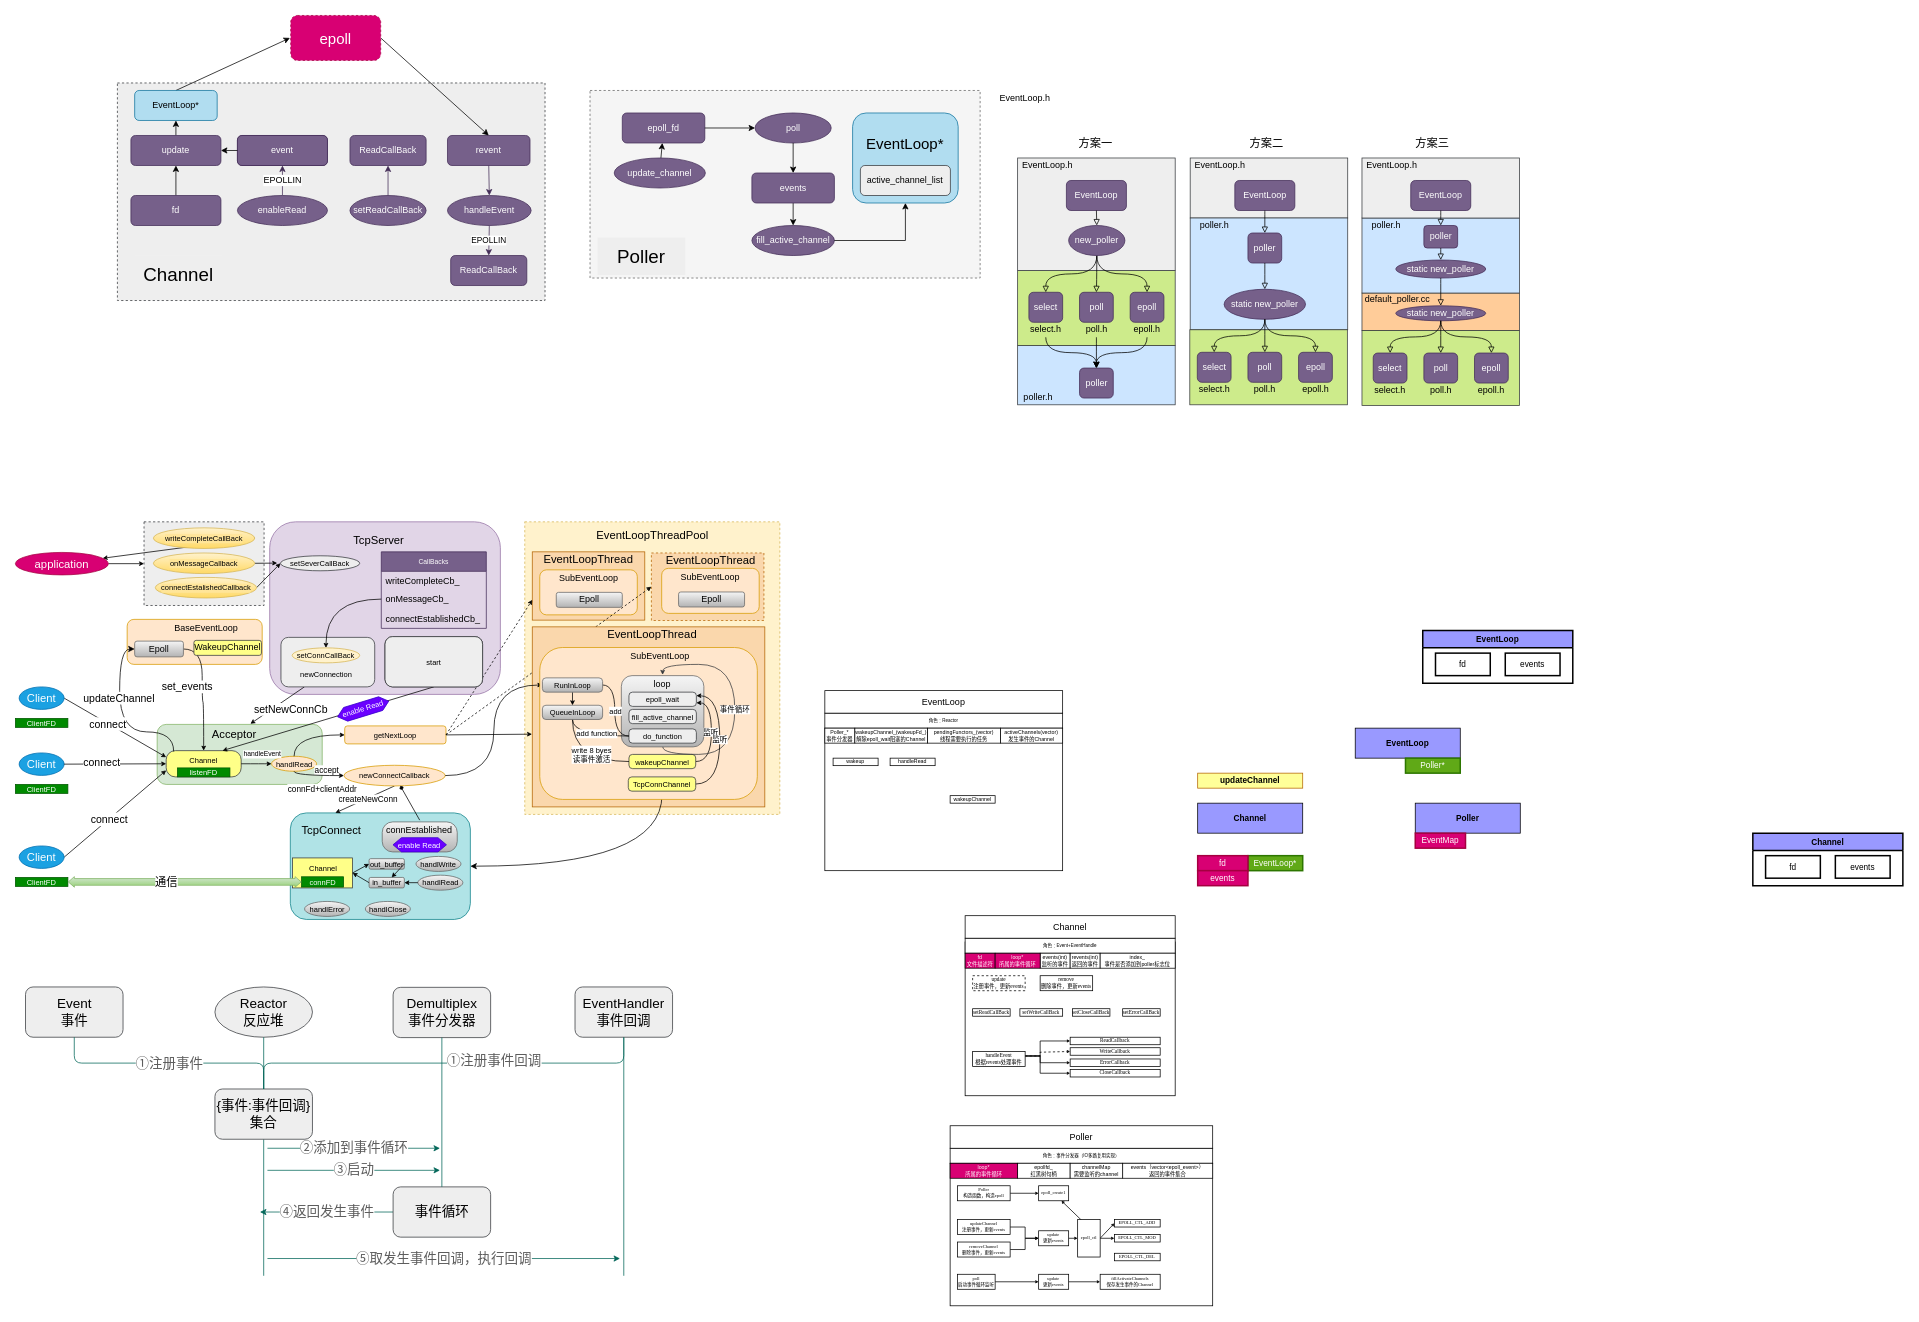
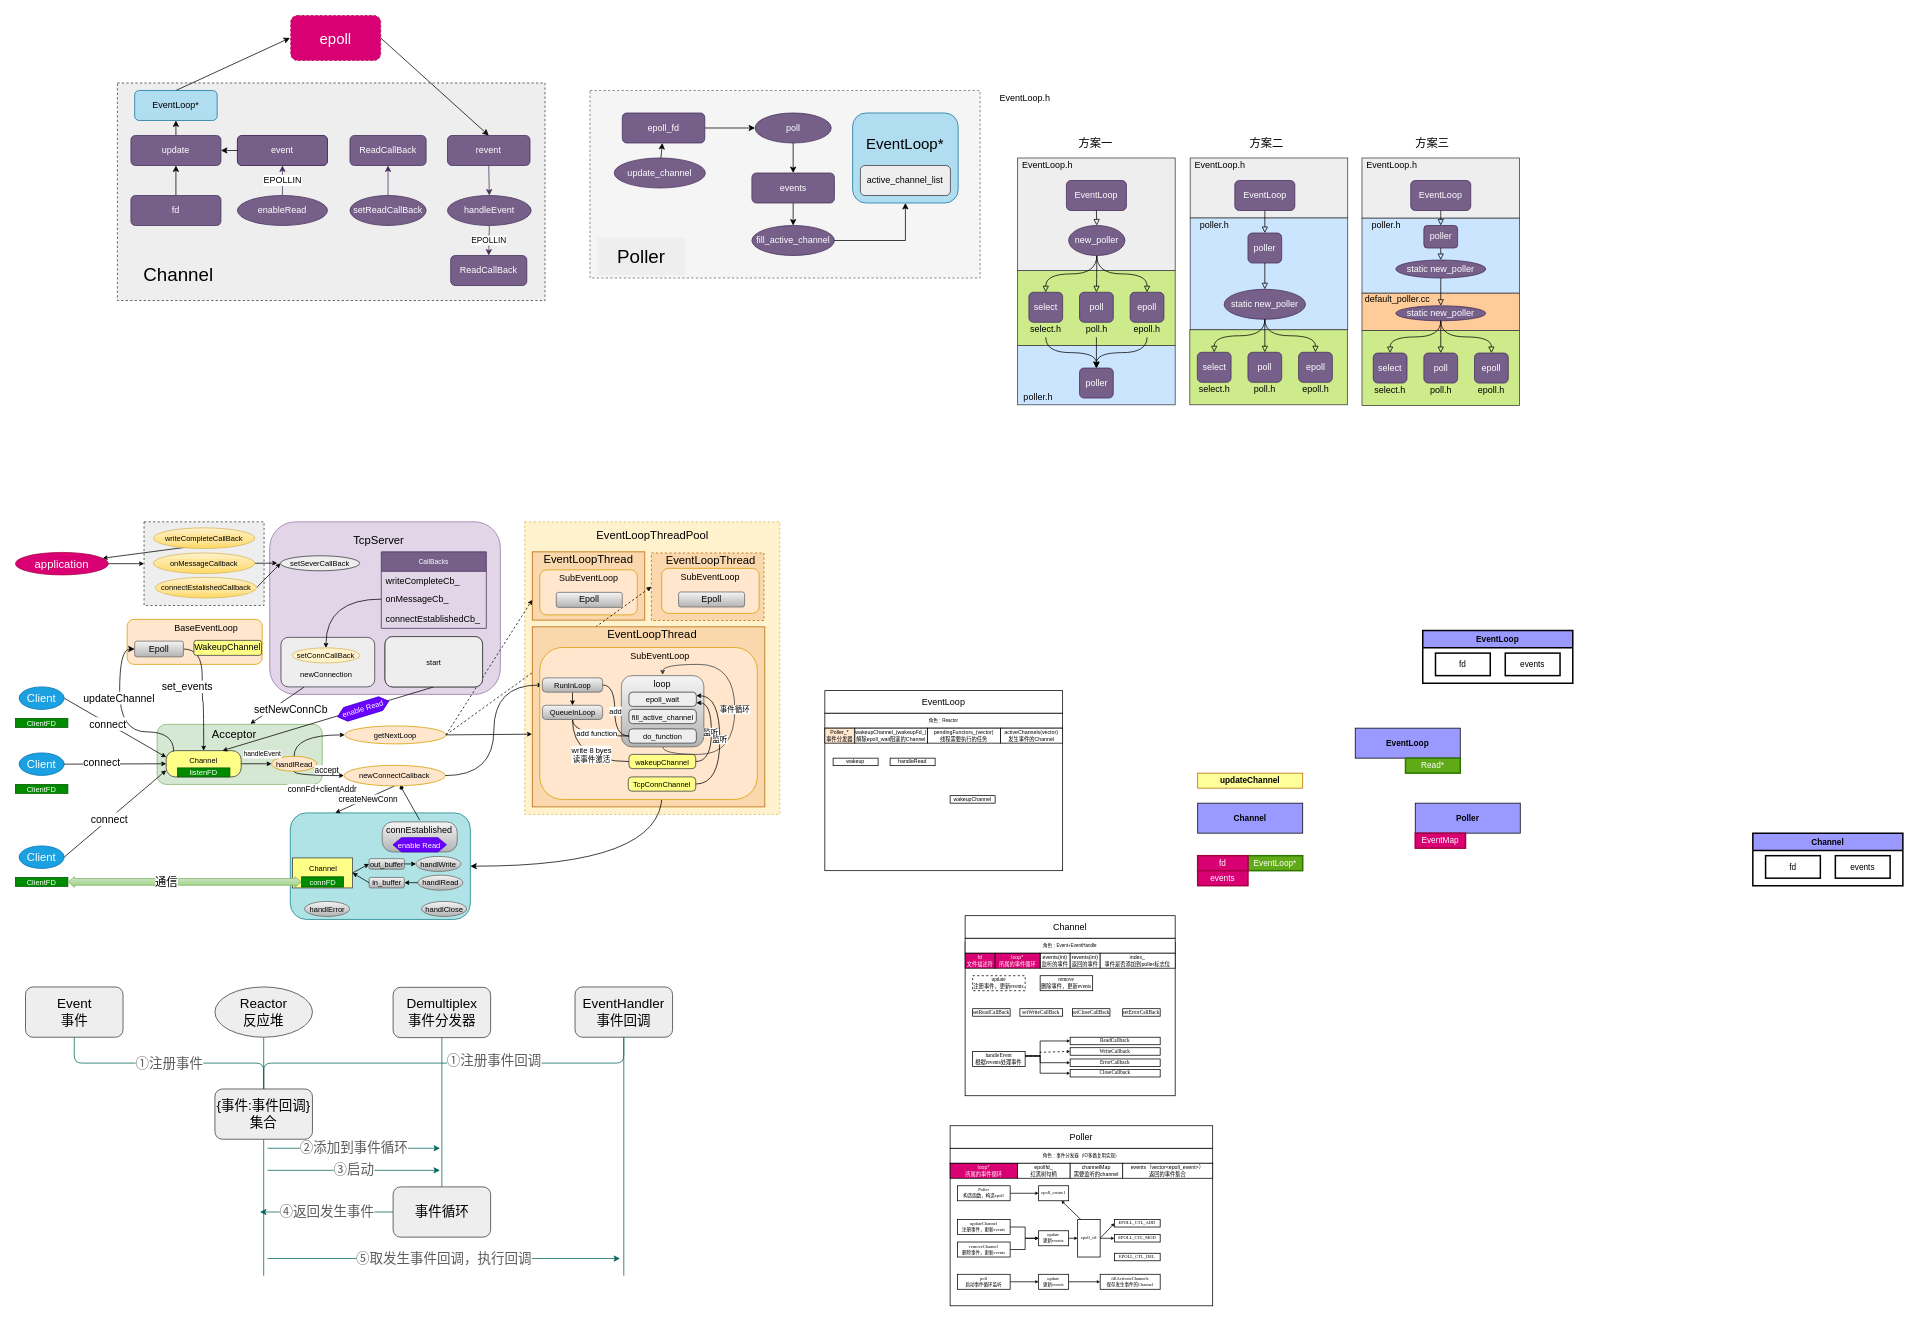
- <mxCell id="128" value="getNextLoop" style="whiteSpace=wrap;html=1;fontSize=10;fillColor=#ffe6cc;strokeColor=#d79b00;rounded=1;" parent="78" vertex="1"><mxGeometry x="439" y="272" width="135" height="24" as="geometry" /></mxCell>
+ <mxCell id="128" value="getNextLoop" style="ellipse;whiteSpace=wrap;html=1;fontSize=10;fillColor=#ffe6cc;strokeColor=#d79b00;" parent="78" vertex="1"><mxGeometry x="439" y="272" width="135" height="24" as="geometry" /></mxCell>
- <mxCell id="50" value="Poller_*&lt;br style=&quot;font-size: 7px&quot;&gt;事件分发器" style="rounded=0;whiteSpace=wrap;html=1;strokeWidth=1;fontSize=7;fillColor=#FFFFFF;strokeColor=#000000;fontColor=#000000;" parent="1" vertex="1"><mxGeometry x="1099" y="970" width="40" height="20" as="geometry" /></mxCell>
+ <mxCell id="50" value="Poller_*&lt;br style=&quot;font-size: 7px&quot;&gt;事件分发器" style="rounded=0;whiteSpace=wrap;html=1;strokeWidth=1;fontSize=7;fillColor=#ffe6cc;strokeColor=#000000;fontColor=#000000;" parent="1" vertex="1"><mxGeometry x="1099" y="970" width="40" height="20" as="geometry" /></mxCell>
- <mxCell id="74" value="Poller*" style="rounded=0;whiteSpace=wrap;html=1;fontSize=11;fontColor=#ffffff;strokeColor=#2D7600;strokeWidth=2;fillColor=#60a917;verticalAlign=middle;" parent="1" vertex="1"><mxGeometry x="1873" y="1010" width="73" height="20" as="geometry" /></mxCell>
+ <mxCell id="74" value="Read*" style="rounded=0;whiteSpace=wrap;html=1;fontSize=11;fontColor=#ffffff;strokeColor=#2D7600;strokeWidth=2;fillColor=#60a917;verticalAlign=middle;" parent="1" vertex="1"><mxGeometry x="1873" y="1010" width="73" height="20" as="geometry" /></mxCell>
- <mxCell id="100" value="TcpConnect" style="text;html=1;strokeColor=none;fillColor=none;align=center;verticalAlign=middle;whiteSpace=wrap;rounded=0;fontSize=15;" parent="78" vertex="1"><mxGeometry x="370.25" y="400" width="102.5" height="20" as="geometry" /></mxCell>
- <mxCell id="109" value="" style="endArrow=classic;html=1;fontSize=10;exitX=1;exitY=0.5;exitDx=0;exitDy=0;endSize=4;" parent="78" source="107" target="108" edge="1"><mxGeometry width="50" height="50" relative="1" as="geometry"><mxPoint x="456.5" y="426" as="sourcePoint" /><mxPoint x="506.5" y="376" as="targetPoint" /></mxGeometry></mxCell>
+ <mxCell id="109" value="" style="endArrow=classic;html=1;fontSize=10;entryX=0;entryY=0.5;entryDx=0;entryDy=0;exitX=1;exitY=0.5;exitDx=0;exitDy=0;endSize=4;" parent="78" source="107" target="102" edge="1"><mxGeometry width="50" height="50" relative="1" as="geometry"><mxPoint x="456.5" y="426" as="sourcePoint" /><mxPoint x="506.5" y="376" as="targetPoint" /></mxGeometry></mxCell>
- <mxCell id="104" value="handlClose" style="ellipse;whiteSpace=wrap;html=1;fontSize=10;fillColor=#f5f5f5;strokeColor=#666666;gradientColor=#b3b3b3;" parent="78" vertex="1"><mxGeometry x="466.5" y="506" width="60" height="20" as="geometry" /></mxCell>
+ <mxCell id="104" value="handlClose" style="ellipse;whiteSpace=wrap;html=1;fontSize=10;fillColor=#f5f5f5;strokeColor=#666666;gradientColor=#b3b3b3;" parent="78" vertex="1"><mxGeometry x="541.5" y="506" width="60" height="20" as="geometry" /></mxCell>
- <mxCell id="31" value="&lt;font face=&quot;Times New Roman&quot;&gt;poll&lt;br&gt;启动事件循环监听&lt;br&gt;&lt;/font&gt;" style="rounded=0;whiteSpace=wrap;html=1;strokeWidth=1;fontSize=6;" parent="1" vertex="1"><mxGeometry x="1276" y="1698" width="50" height="20" as="geometry" /></mxCell>
+ <mxCell id="31" value="&lt;font face=&quot;Times New Roman&quot;&gt;poll&lt;br&gt;启动事件循环监听&lt;br&gt;&lt;/font&gt;" style="rounded=0;whiteSpace=wrap;html=1;strokeWidth=1;fontSize=6;" parent="1" vertex="1"><mxGeometry x="1276" y="1698" width="70" height="20" as="geometry" /></mxCell>
